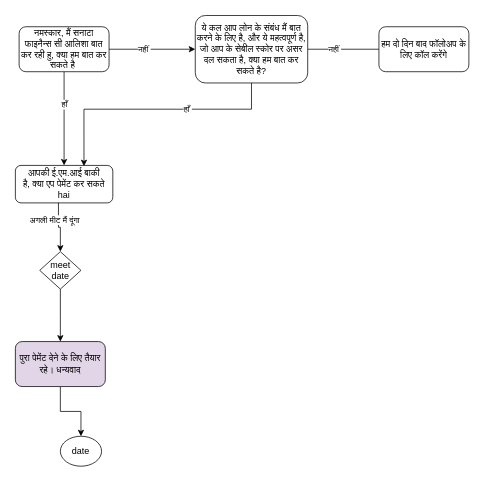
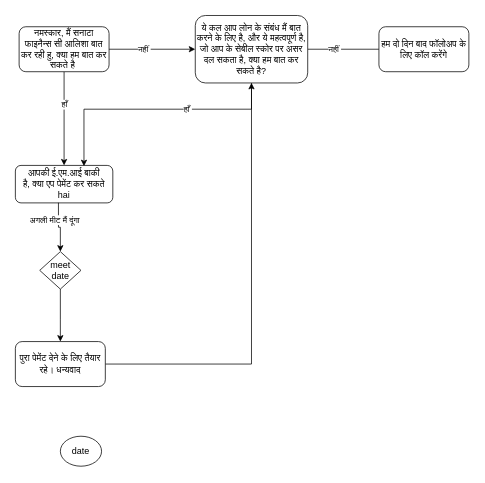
- <mxCell id="16" value="पुरा पेमेंट देने के लिए तैयार रहे। धन्यवाद" style="whiteSpace=wrap;html=1;rounded=1;fillColor=#e1d5e7;" parent="1" vertex="1"><mxGeometry x="20" y="455" width="120" height="60" as="geometry" /></mxCell>
+ <mxCell id="16" value="पुरा पेमेंट देने के लिए तैयार रहे। धन्यवाद" style="whiteSpace=wrap;html=1;rounded=1;" parent="1" vertex="1"><mxGeometry x="20" y="455" width="120" height="60" as="geometry" /></mxCell>
- <mxCell id="15" value="" style="edgeStyle=orthogonalEdgeStyle;rounded=0;orthogonalLoop=1;jettySize=auto;html=1;" parent="1" source="16" target="17" edge="1"><mxGeometry relative="1" as="geometry" /></mxCell>
+ <mxCell id="15" value="" style="edgeStyle=orthogonalEdgeStyle;rounded=0;orthogonalLoop=1;jettySize=auto;html=1;" parent="1" source="16" target="12" edge="1"><mxGeometry relative="1" as="geometry" /></mxCell>
